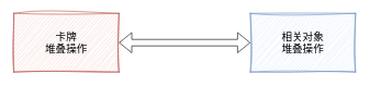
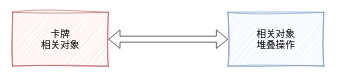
- <mxCell id="2" value="卡牌&lt;br&gt;堆叠操作" style="rounded=0;whiteSpace=wrap;html=1;sketch=1;curveFitting=1;jiggle=2;fillColor=#f8cecc;strokeColor=#b85450;fontSize=16;" vertex="1" parent="1"><mxGeometry x="20" y="20" width="160" height="90" as="geometry" /></mxCell>
+ <mxCell id="2" value="卡牌&lt;br&gt;相关对象" style="rounded=0;whiteSpace=wrap;html=1;sketch=1;curveFitting=1;jiggle=2;fillColor=#f8cecc;strokeColor=#b85450;fontSize=16;" vertex="1" parent="1"><mxGeometry x="20" y="20" width="160" height="90" as="geometry" /></mxCell>
